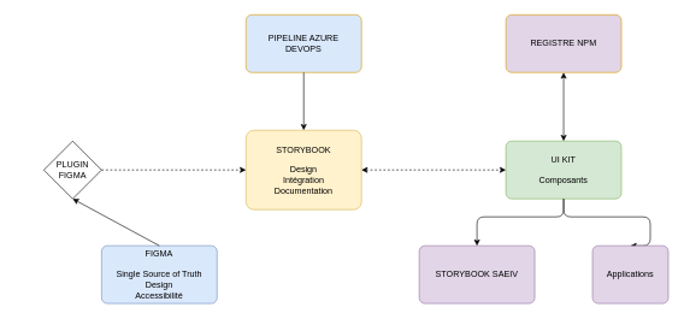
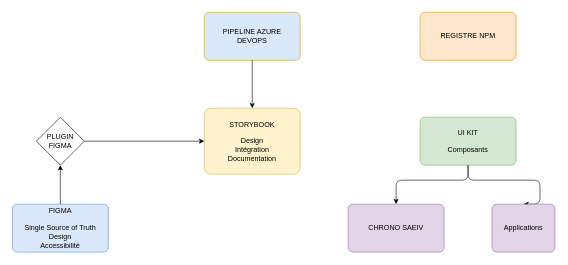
- <mxCell id="13" value="REGISTRE NPM" style="rounded=1;whiteSpace=wrap;html=1;arcSize=10;fillColor=#e1d5e7;strokeColor=#d79b00;" vertex="1" parent="1"><mxGeometry x="700" y="20" width="160" height="80" as="geometry" /></mxCell>
+ <mxCell id="13" value="REGISTRE NPM" style="rounded=1;whiteSpace=wrap;html=1;arcSize=10;fillColor=#ffe6cc;strokeColor=#d79b00;" vertex="1" parent="1"><mxGeometry x="700" y="20" width="160" height="80" as="geometry" /></mxCell>
- <mxCell id="14" value="" style="endArrow=classic;startArrow=classic;html=1;shadow=0;endSize=6;entryX=0.5;entryY=1;entryDx=0;entryDy=0;exitX=0.5;exitY=0;exitDx=0;exitDy=0;" edge="1" parent="1" source="4" target="13"><mxGeometry width="50" height="50" relative="1" as="geometry"><mxPoint x="750" y="180" as="sourcePoint" /><mxPoint x="800" y="130" as="targetPoint" /></mxGeometry></mxCell>
- <mxCell id="16" value="" style="endArrow=classic;html=1;exitX=1;exitY=0.5;exitDx=0;exitDy=0;jumpStyle=line;shadow=0;rounded=1;jumpSize=6;endSize=6;fixDash=1;ignoreEdge=0;orthogonalLoop=0;orthogonal=0;comic=0;backgroundOutline=0;dashed=1;entryX=0;entryY=0.5;entryDx=0;entryDy=0;" edge="1" parent="1" source="15" target="3"><mxGeometry width="50" height="50" relative="1" as="geometry"><mxPoint x="210" y="267.5" as="sourcePoint" /><mxPoint x="210" y="202.5" as="targetPoint" /><Array as="points" /></mxGeometry></mxCell>
+ <mxCell id="16" value="" style="endArrow=classic;html=1;exitX=1;exitY=0.5;exitDx=0;exitDy=0;jumpStyle=line;shadow=0;rounded=1;jumpSize=6;endSize=6;fixDash=1;ignoreEdge=0;orthogonalLoop=0;orthogonal=0;comic=0;backgroundOutline=0;dashed=0;entryX=0;entryY=0.5;entryDx=0;entryDy=0;" edge="1" parent="1" source="15" target="3"><mxGeometry width="50" height="50" relative="1" as="geometry"><mxPoint x="210" y="267.5" as="sourcePoint" /><mxPoint x="210" y="202.5" as="targetPoint" /><Array as="points" /></mxGeometry></mxCell>
- <mxCell id="7" value="" style="endArrow=classic;startArrow=classic;html=1;entryX=0;entryY=0.5;entryDx=0;entryDy=0;exitX=1;exitY=0.5;exitDx=0;exitDy=0;dashed=1;" edge="1" parent="1" source="3" target="4"><mxGeometry width="50" height="50" relative="1" as="geometry"><mxPoint x="420" y="320" as="sourcePoint" /><mxPoint x="470" y="270" as="targetPoint" /></mxGeometry></mxCell>
- <mxCell id="2" value="FIGMA&lt;br&gt;&lt;br&gt;Single Source of Truth&lt;br&gt;Design&lt;br&gt;Accessibilité" style="rounded=1;whiteSpace=wrap;html=1;arcSize=10;fillColor=#dae8fc;strokeColor=#6c8ebf;" vertex="1" parent="1"><mxGeometry x="140" y="340" width="160" height="80" as="geometry" /></mxCell>
+ <mxCell id="2" value="FIGMA&lt;br&gt;&lt;br&gt;Single Source of Truth&lt;br&gt;Design&lt;br&gt;Accessibilité" style="rounded=1;whiteSpace=wrap;html=1;arcSize=10;fillColor=#dae8fc;strokeColor=#6c8ebf;" vertex="1" parent="1"><mxGeometry x="20" y="340" width="160" height="80" as="geometry" /></mxCell>
- <mxCell id="11" value="STORYBOOK SAEIV" style="rounded=1;whiteSpace=wrap;html=1;arcSize=10;fillColor=#e1d5e7;strokeColor=#9673a6;" vertex="1" parent="1"><mxGeometry x="580" y="340" width="160" height="80" as="geometry" /></mxCell>
+ <mxCell id="11" value="CHRONO SAEIV" style="rounded=1;whiteSpace=wrap;html=1;arcSize=10;fillColor=#e1d5e7;strokeColor=#9673a6;" vertex="1" parent="1"><mxGeometry x="580" y="340" width="160" height="80" as="geometry" /></mxCell>
